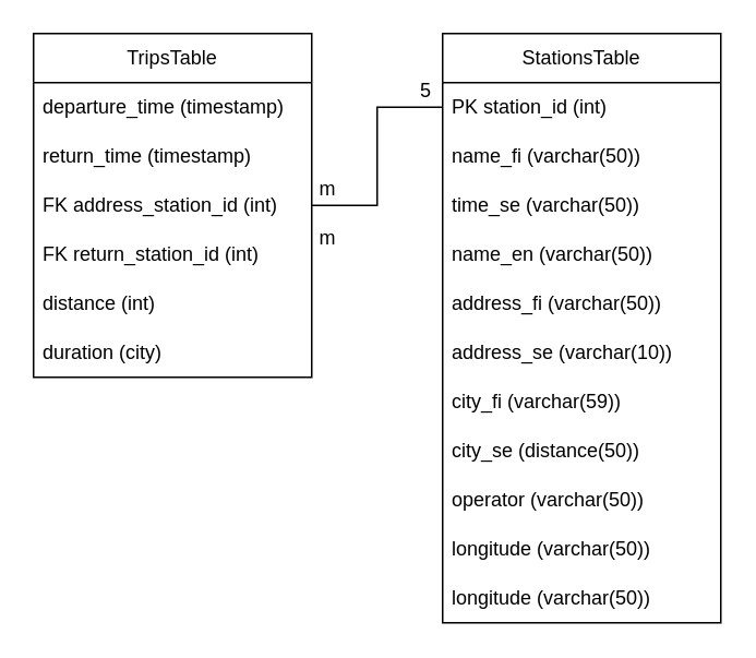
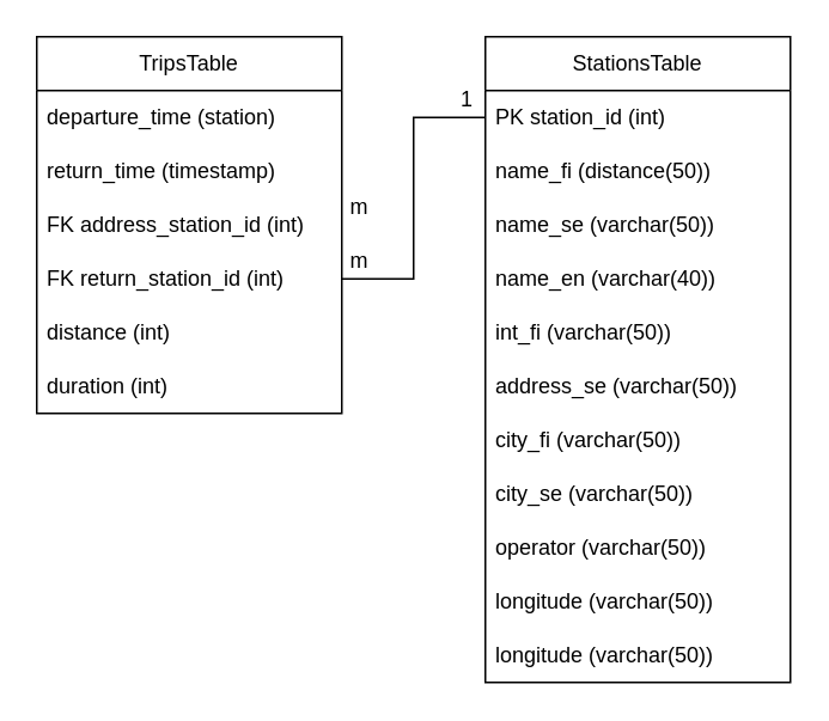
- <mxCell id="25" value="5" style="text;html=1;strokeColor=none;fillColor=none;align=center;verticalAlign=middle;whiteSpace=wrap;rounded=0;" vertex="1" parent="1"><mxGeometry x="230" y="40" width="60" height="30" as="geometry" /></mxCell>
+ <mxCell id="25" value="1" style="text;html=1;strokeColor=none;fillColor=none;align=center;verticalAlign=middle;whiteSpace=wrap;rounded=0;" vertex="1" parent="1"><mxGeometry x="230" y="40" width="60" height="30" as="geometry" /></mxCell>
- <mxCell id="3" value="departure_time (timestamp)" style="text;strokeColor=none;fillColor=none;align=left;verticalAlign=middle;spacingLeft=4;spacingRight=4;overflow=hidden;points=[[0,0.5],[1,0.5]];portConstraint=eastwest;rotatable=0;whiteSpace=wrap;html=1;" vertex="1" parent="2"><mxGeometry y="30" width="170" height="30" as="geometry" /></mxCell>
+ <mxCell id="3" value="departure_time (station)" style="text;strokeColor=none;fillColor=none;align=left;verticalAlign=middle;spacingLeft=4;spacingRight=4;overflow=hidden;points=[[0,0.5],[1,0.5]];portConstraint=eastwest;rotatable=0;whiteSpace=wrap;html=1;" vertex="1" parent="2"><mxGeometry y="30" width="170" height="30" as="geometry" /></mxCell>
- <mxCell id="11" value="name_fi (varchar(50))" style="text;strokeColor=none;fillColor=none;align=left;verticalAlign=middle;spacingLeft=4;spacingRight=4;overflow=hidden;points=[[0,0.5],[1,0.5]];portConstraint=eastwest;rotatable=0;whiteSpace=wrap;html=1;" vertex="1" parent="9"><mxGeometry y="60" width="170" height="30" as="geometry" /></mxCell>
+ <mxCell id="11" value="name_fi (distance(50))" style="text;strokeColor=none;fillColor=none;align=left;verticalAlign=middle;spacingLeft=4;spacingRight=4;overflow=hidden;points=[[0,0.5],[1,0.5]];portConstraint=eastwest;rotatable=0;whiteSpace=wrap;html=1;" vertex="1" parent="9"><mxGeometry y="60" width="170" height="30" as="geometry" /></mxCell>
- <mxCell id="21" style="edgeStyle=orthogonalEdgeStyle;rounded=0;orthogonalLoop=1;jettySize=auto;html=1;entryX=0;entryY=0.5;entryDx=0;entryDy=0;endArrow=none;endFill=0;" edge="1" parent="1" source="5" target="10"><mxGeometry relative="1" as="geometry" /></mxCell>
- <mxCell id="12" value="time_se (varchar(50))" style="text;strokeColor=none;fillColor=none;align=left;verticalAlign=middle;spacingLeft=4;spacingRight=4;overflow=hidden;points=[[0,0.5],[1,0.5]];portConstraint=eastwest;rotatable=0;whiteSpace=wrap;html=1;" vertex="1" parent="9"><mxGeometry y="90" width="170" height="30" as="geometry" /></mxCell>
+ <mxCell id="12" value="name_se (varchar(50))" style="text;strokeColor=none;fillColor=none;align=left;verticalAlign=middle;spacingLeft=4;spacingRight=4;overflow=hidden;points=[[0,0.5],[1,0.5]];portConstraint=eastwest;rotatable=0;whiteSpace=wrap;html=1;" vertex="1" parent="9"><mxGeometry y="90" width="170" height="30" as="geometry" /></mxCell>
+ <mxCell id="22" style="edgeStyle=orthogonalEdgeStyle;rounded=0;orthogonalLoop=1;jettySize=auto;html=1;entryX=0;entryY=0.5;entryDx=0;entryDy=0;endArrow=none;endFill=0;" edge="1" parent="1" source="6" target="10"><mxGeometry relative="1" as="geometry" /></mxCell>
- <mxCell id="13" value="name_en (varchar(50))" style="text;strokeColor=none;fillColor=none;align=left;verticalAlign=middle;spacingLeft=4;spacingRight=4;overflow=hidden;points=[[0,0.5],[1,0.5]];portConstraint=eastwest;rotatable=0;whiteSpace=wrap;html=1;" vertex="1" parent="9"><mxGeometry y="120" width="170" height="30" as="geometry" /></mxCell>
+ <mxCell id="13" value="name_en (varchar(40))" style="text;strokeColor=none;fillColor=none;align=left;verticalAlign=middle;spacingLeft=4;spacingRight=4;overflow=hidden;points=[[0,0.5],[1,0.5]];portConstraint=eastwest;rotatable=0;whiteSpace=wrap;html=1;" vertex="1" parent="9"><mxGeometry y="120" width="170" height="30" as="geometry" /></mxCell>
- <mxCell id="14" value="address_fi (varchar(50))" style="text;strokeColor=none;fillColor=none;align=left;verticalAlign=middle;spacingLeft=4;spacingRight=4;overflow=hidden;points=[[0,0.5],[1,0.5]];portConstraint=eastwest;rotatable=0;whiteSpace=wrap;html=1;" vertex="1" parent="9"><mxGeometry y="150" width="170" height="30" as="geometry" /></mxCell>
+ <mxCell id="14" value="int_fi (varchar(50))" style="text;strokeColor=none;fillColor=none;align=left;verticalAlign=middle;spacingLeft=4;spacingRight=4;overflow=hidden;points=[[0,0.5],[1,0.5]];portConstraint=eastwest;rotatable=0;whiteSpace=wrap;html=1;" vertex="1" parent="9"><mxGeometry y="150" width="170" height="30" as="geometry" /></mxCell>
- <mxCell id="8" value="duration (city)" style="text;strokeColor=none;fillColor=none;align=left;verticalAlign=middle;spacingLeft=4;spacingRight=4;overflow=hidden;points=[[0,0.5],[1,0.5]];portConstraint=eastwest;rotatable=0;whiteSpace=wrap;html=1;" vertex="1" parent="2"><mxGeometry y="180" width="170" height="30" as="geometry" /></mxCell>
+ <mxCell id="8" value="duration (int)" style="text;strokeColor=none;fillColor=none;align=left;verticalAlign=middle;spacingLeft=4;spacingRight=4;overflow=hidden;points=[[0,0.5],[1,0.5]];portConstraint=eastwest;rotatable=0;whiteSpace=wrap;html=1;" vertex="1" parent="2"><mxGeometry y="180" width="170" height="30" as="geometry" /></mxCell>
- <mxCell id="15" value="address_se (varchar(10))" style="text;strokeColor=none;fillColor=none;align=left;verticalAlign=middle;spacingLeft=4;spacingRight=4;overflow=hidden;points=[[0,0.5],[1,0.5]];portConstraint=eastwest;rotatable=0;whiteSpace=wrap;html=1;" vertex="1" parent="9"><mxGeometry y="180" width="170" height="30" as="geometry" /></mxCell>
+ <mxCell id="15" value="address_se (varchar(50))" style="text;strokeColor=none;fillColor=none;align=left;verticalAlign=middle;spacingLeft=4;spacingRight=4;overflow=hidden;points=[[0,0.5],[1,0.5]];portConstraint=eastwest;rotatable=0;whiteSpace=wrap;html=1;" vertex="1" parent="9"><mxGeometry y="180" width="170" height="30" as="geometry" /></mxCell>
- <mxCell id="16" value="city_fi (varchar(59))" style="text;strokeColor=none;fillColor=none;align=left;verticalAlign=middle;spacingLeft=4;spacingRight=4;overflow=hidden;points=[[0,0.5],[1,0.5]];portConstraint=eastwest;rotatable=0;whiteSpace=wrap;html=1;" vertex="1" parent="9"><mxGeometry y="210" width="170" height="30" as="geometry" /></mxCell>
+ <mxCell id="16" value="city_fi (varchar(50))" style="text;strokeColor=none;fillColor=none;align=left;verticalAlign=middle;spacingLeft=4;spacingRight=4;overflow=hidden;points=[[0,0.5],[1,0.5]];portConstraint=eastwest;rotatable=0;whiteSpace=wrap;html=1;" vertex="1" parent="9"><mxGeometry y="210" width="170" height="30" as="geometry" /></mxCell>
- <mxCell id="17" value="city_se (distance(50))" style="text;strokeColor=none;fillColor=none;align=left;verticalAlign=middle;spacingLeft=4;spacingRight=4;overflow=hidden;points=[[0,0.5],[1,0.5]];portConstraint=eastwest;rotatable=0;whiteSpace=wrap;html=1;" vertex="1" parent="9"><mxGeometry y="240" width="170" height="30" as="geometry" /></mxCell>
+ <mxCell id="17" value="city_se (varchar(50))" style="text;strokeColor=none;fillColor=none;align=left;verticalAlign=middle;spacingLeft=4;spacingRight=4;overflow=hidden;points=[[0,0.5],[1,0.5]];portConstraint=eastwest;rotatable=0;whiteSpace=wrap;html=1;" vertex="1" parent="9"><mxGeometry y="240" width="170" height="30" as="geometry" /></mxCell>
